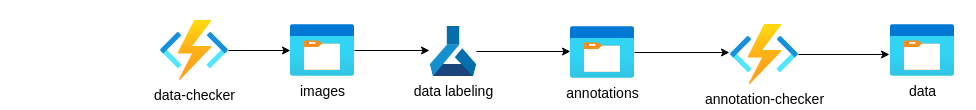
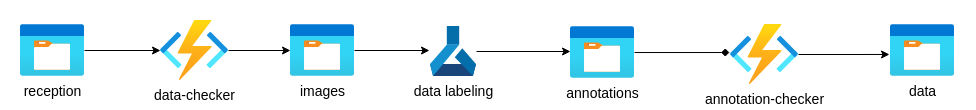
+ <mxCell id="5" value="reception" style="aspect=fixed;html=1;points=[];align=center;image;fontSize=14;image=img/lib/azure2/general/Storage_Container.svg;" vertex="1" parent="1"><mxGeometry x="20" y="24" width="64" height="52" as="geometry" /></mxCell>
+ <mxCell id="4" style="edgeStyle=orthogonalEdgeStyle;rounded=0;orthogonalLoop=1;jettySize=auto;html=1;entryX=0;entryY=0.5;entryDx=0;entryDy=0;entryPerimeter=0;fontSize=14;" edge="1" parent="1" source="5" target="3"><mxGeometry relative="1" as="geometry" /></mxCell>
- <mxCell id="10" style="edgeStyle=orthogonalEdgeStyle;rounded=0;orthogonalLoop=1;jettySize=auto;html=1;entryX=-0.015;entryY=0.467;entryDx=0;entryDy=0;entryPerimeter=0;fontSize=14;" edge="1" parent="1" source="11" target="14"><mxGeometry relative="1" as="geometry" /></mxCell>
+ <mxCell id="10" style="edgeStyle=orthogonalEdgeStyle;rounded=0;orthogonalLoop=1;jettySize=auto;html=1;entryX=-0.015;entryY=0.467;entryDx=0;entryDy=0;entryPerimeter=0;fontSize=14;endArrow=diamond;" edge="1" parent="1" source="11" target="14"><mxGeometry relative="1" as="geometry" /></mxCell>
